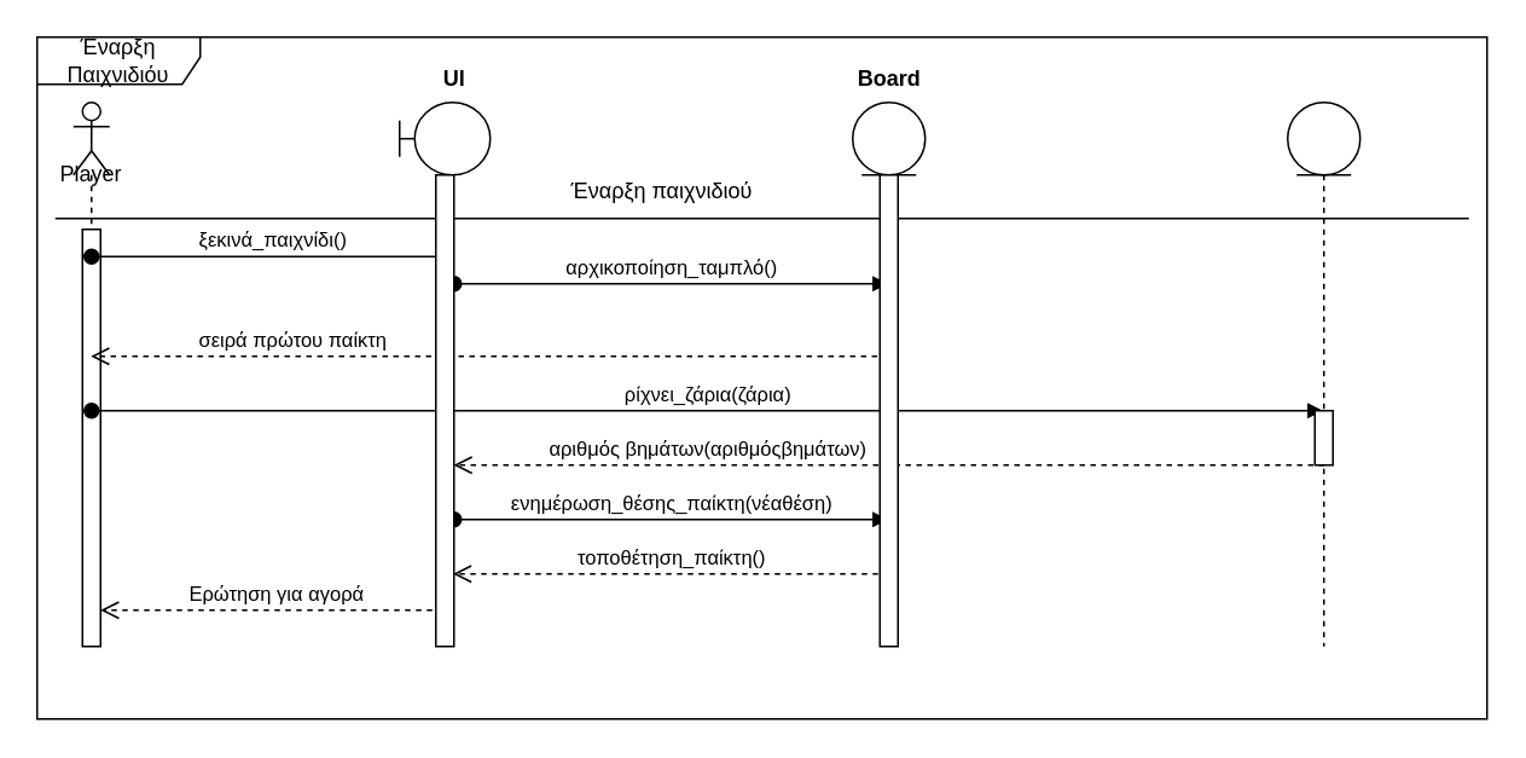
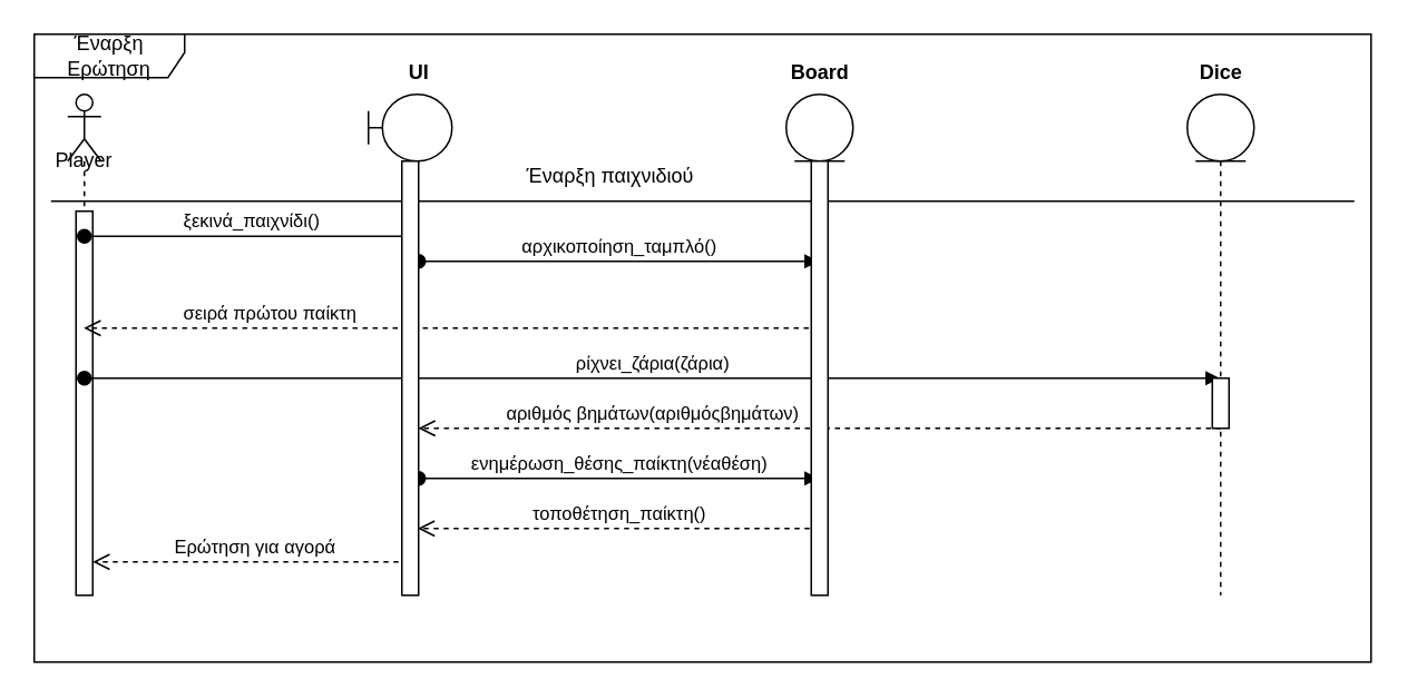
- <mxCell id="14" value="Έναρξη Παιχνιδιόυ" style="shape=umlFrame;whiteSpace=wrap;html=1;pointerEvents=0;width=90;height=26;" parent="1" vertex="1"><mxGeometry x="20" y="20" width="800" height="376" as="geometry" /></mxCell>
+ <mxCell id="14" value="Έναρξη Ερώτηση" style="shape=umlFrame;whiteSpace=wrap;html=1;pointerEvents=0;width=90;height=26;" parent="1" vertex="1"><mxGeometry x="20" y="20" width="800" height="376" as="geometry" /></mxCell>
+ <mxCell id="24" value="Dice" style="text;align=center;fontStyle=1;verticalAlign=middle;spacingLeft=3;spacingRight=3;strokeColor=none;rotatable=0;points=[[0,0.5],[1,0.5]];portConstraint=eastwest;html=1;" vertex="1" parent="1"><mxGeometry x="690" y="30" width="80" height="26" as="geometry" /></mxCell>
